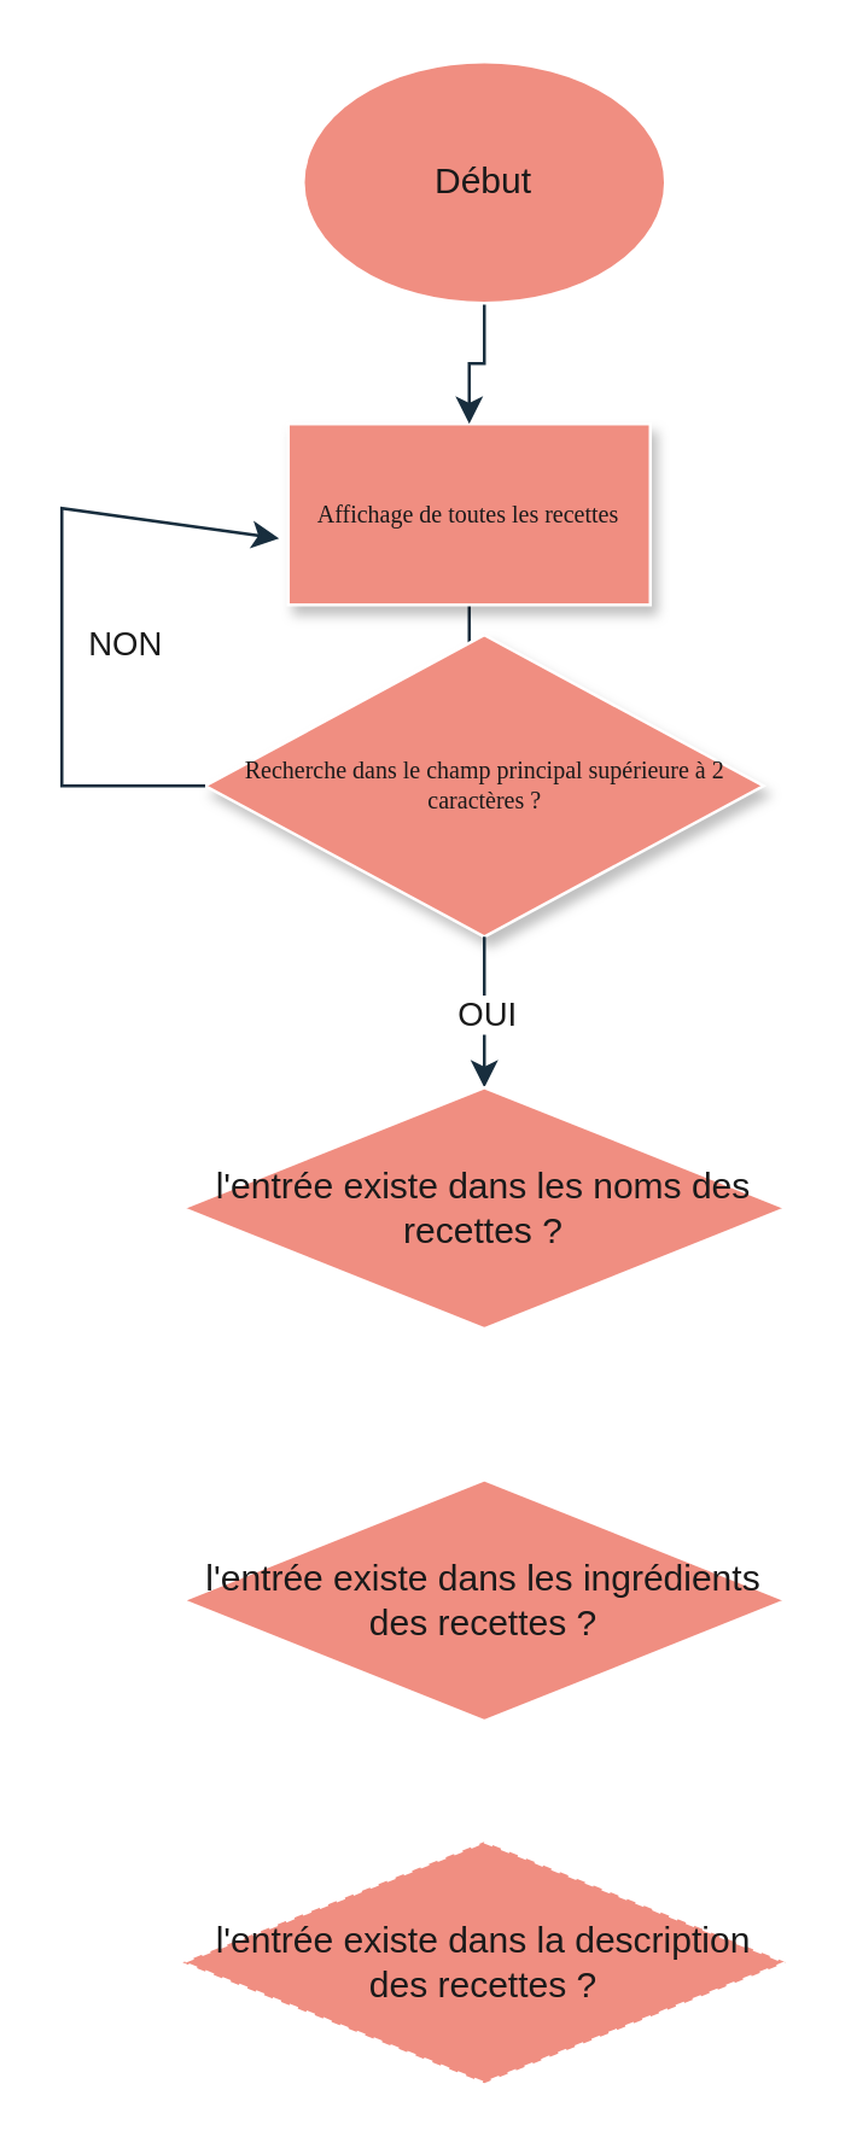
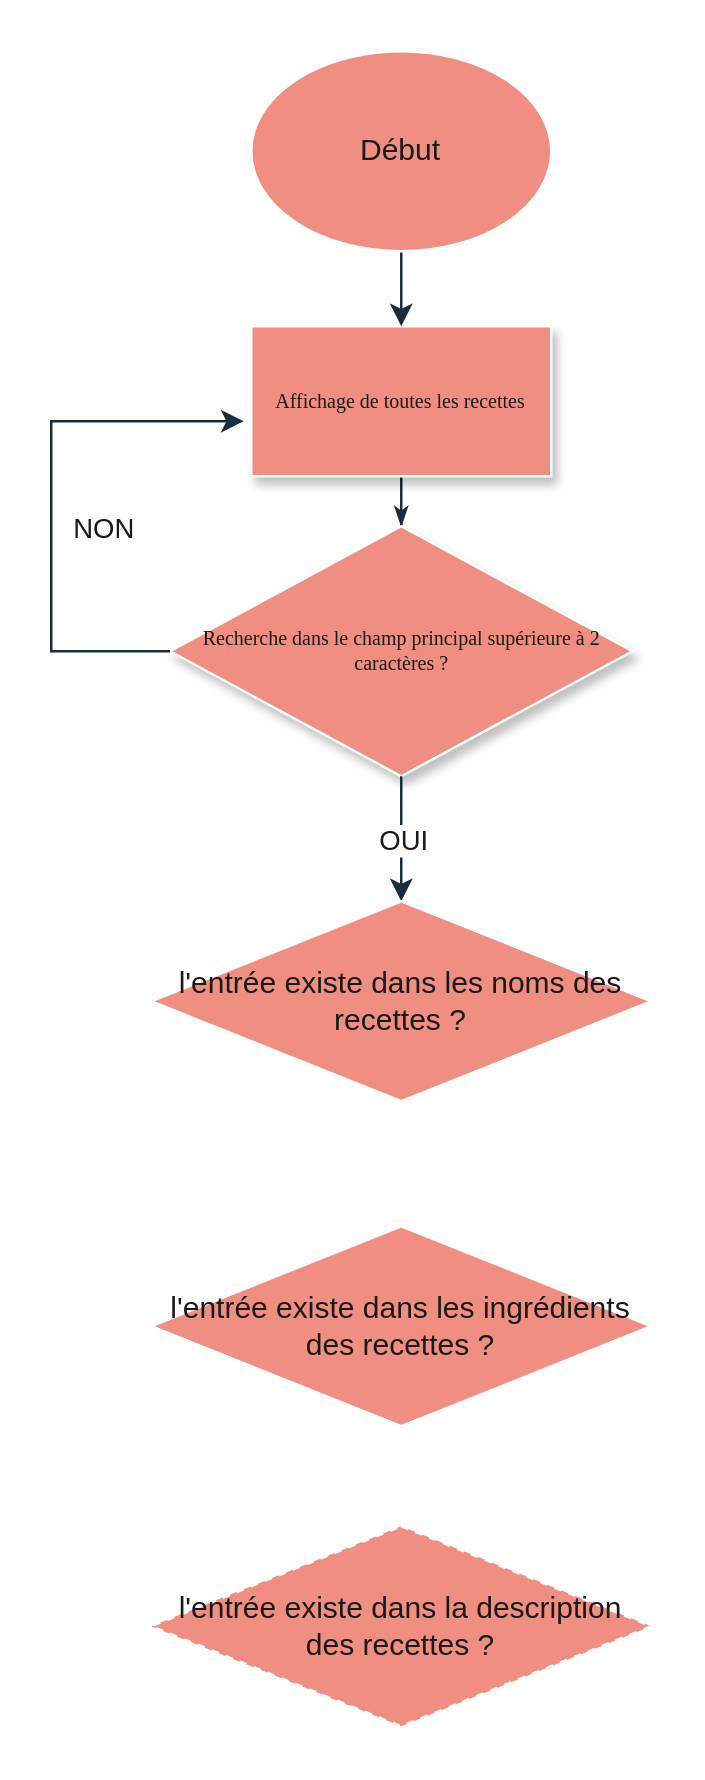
- <mxCell id="3" value="Affichage de toutes les recettes" style="rounded=0;whiteSpace=wrap;html=1;shadow=1;labelBackgroundColor=none;strokeWidth=1;fontFamily=Verdana;fontSize=8;align=center;fillColor=#F08E81;strokeColor=#FFFFFF;fontColor=#1A1A1A;" parent="1" vertex="1"><mxGeometry x="95" y="140" width="120" height="60" as="geometry" /></mxCell>
+ <mxCell id="3" value="Affichage de toutes les recettes" style="rounded=0;whiteSpace=wrap;html=1;shadow=1;labelBackgroundColor=none;strokeWidth=1;fontFamily=Verdana;fontSize=8;align=center;fillColor=#F08E81;strokeColor=#FFFFFF;fontColor=#1A1A1A;" parent="1" vertex="1"><mxGeometry x="100" y="130" width="120" height="60" as="geometry" /></mxCell>
